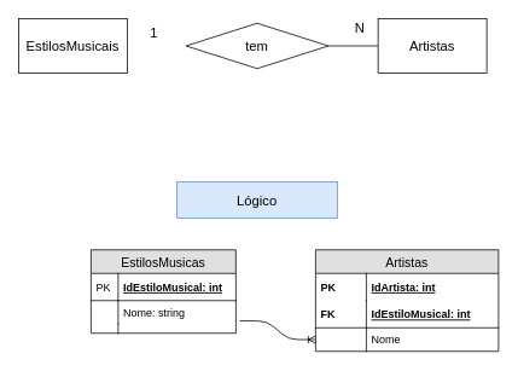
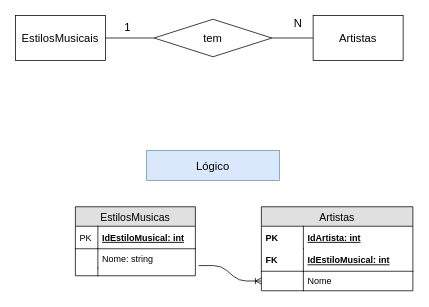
+ <mxCell id="18" style="edgeStyle=orthogonalEdgeStyle;rounded=0;orthogonalLoop=1;jettySize=auto;html=1;fontSize=15;endArrow=none;endFill=0;" edge="1" parent="1" source="19" target="21"><mxGeometry relative="1" as="geometry" /></mxCell>
